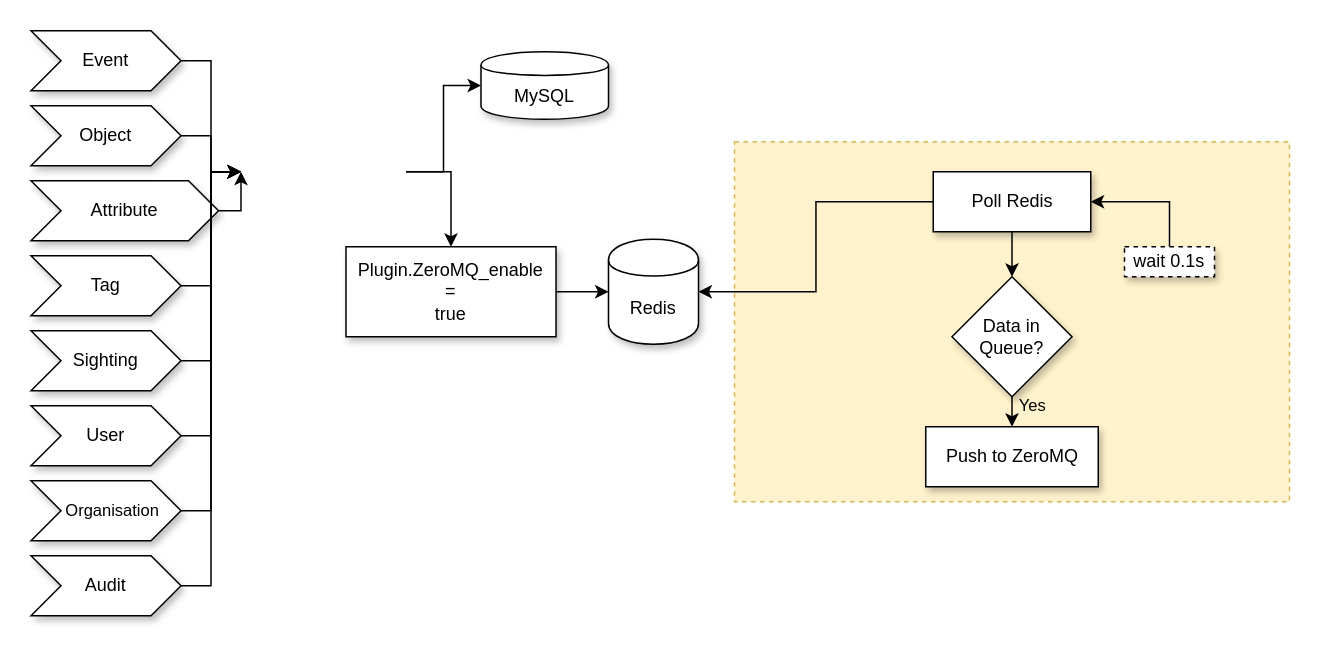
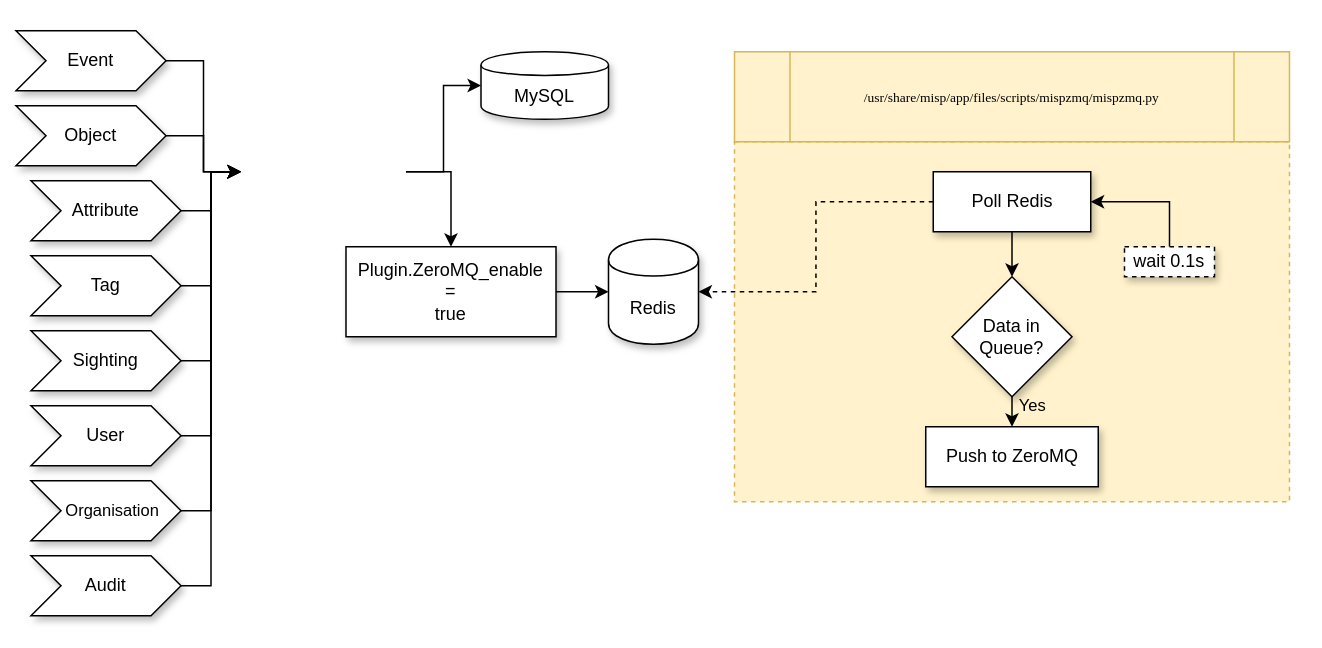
- <mxCell id="25" value="Event" style="shape=step;perimeter=stepPerimeter;whiteSpace=wrap;html=1;fixedSize=1;shadow=1;" vertex="1" parent="1"><mxGeometry x="20" y="20" width="100" height="40" as="geometry" /></mxCell>
+ <mxCell id="25" value="Event" style="shape=step;perimeter=stepPerimeter;whiteSpace=wrap;html=1;fixedSize=1;shadow=1;" vertex="1" parent="1"><mxGeometry x="10" y="20" width="100" height="40" as="geometry" /></mxCell>
+ <mxCell id="10" value="&lt;p class=&quot;p1&quot; style=&quot;margin: 0px ; font-stretch: normal ; line-height: normal ; font-family: &amp;#34;menlo&amp;#34;&quot;&gt;&lt;span class=&quot;s1&quot;&gt;&lt;font style=&quot;font-size: 9px&quot;&gt;/usr/share/misp/app/files/scripts/mispzmq/mispzmq.py&lt;/font&gt;&lt;/span&gt;&lt;/p&gt;" style="shape=process;whiteSpace=wrap;html=1;backgroundOutline=1;fillColor=#fff2cc;strokeColor=#d6b656;" parent="1" vertex="1"><mxGeometry x="489" y="34" width="370" height="60" as="geometry" /></mxCell>
- <mxCell id="9" value="Object" style="shape=step;perimeter=stepPerimeter;whiteSpace=wrap;html=1;fixedSize=1;shadow=1;" parent="1" vertex="1"><mxGeometry x="20" y="70" width="100" height="40" as="geometry" /></mxCell>
+ <mxCell id="9" value="Object" style="shape=step;perimeter=stepPerimeter;whiteSpace=wrap;html=1;fixedSize=1;shadow=1;" parent="1" vertex="1"><mxGeometry x="10" y="70" width="100" height="40" as="geometry" /></mxCell>
- <mxCell id="23" value="Attribute" style="shape=step;perimeter=stepPerimeter;whiteSpace=wrap;html=1;fixedSize=1;shadow=1;" vertex="1" parent="1"><mxGeometry x="20" y="120" width="125" height="40" as="geometry" /></mxCell>
+ <mxCell id="23" value="Attribute" style="shape=step;perimeter=stepPerimeter;whiteSpace=wrap;html=1;fixedSize=1;shadow=1;" vertex="1" parent="1"><mxGeometry x="20" y="120" width="100" height="40" as="geometry" /></mxCell>
- <mxCell id="13" style="edgeStyle=orthogonalEdgeStyle;rounded=0;orthogonalLoop=1;jettySize=auto;html=1;exitX=0;exitY=0.5;exitDx=0;exitDy=0;entryX=1;entryY=0.5;entryDx=0;entryDy=0;" parent="1" source="15" target="8" edge="1"><mxGeometry relative="1" as="geometry" /></mxCell>
+ <mxCell id="13" style="edgeStyle=orthogonalEdgeStyle;rounded=0;orthogonalLoop=1;jettySize=auto;html=1;exitX=0;exitY=0.5;exitDx=0;exitDy=0;entryX=1;entryY=0.5;entryDx=0;entryDy=0;dashed=1;" parent="1" source="15" target="8" edge="1"><mxGeometry relative="1" as="geometry" /></mxCell>
